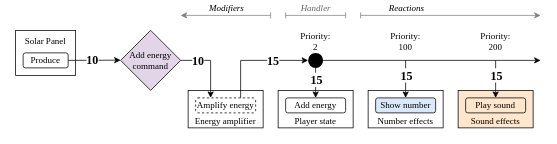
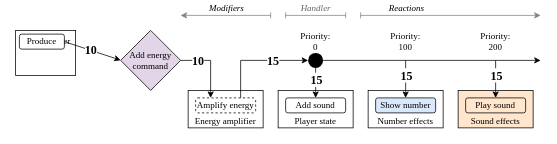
- <mxCell id="3" value="Solar Panel" style="rounded=0;whiteSpace=wrap;html=1;fontFamily=&quot;Latin Modern Regular 12&quot;;verticalAlign=top;" vertex="1" parent="1"><mxGeometry x="20" y="40" width="80" height="60" as="geometry" /></mxCell>
+ <mxCell id="3" value="Solar Handler" style="rounded=0;whiteSpace=wrap;html=1;fontFamily=&quot;Latin Modern Regular 12&quot;;verticalAlign=top;" vertex="1" parent="1"><mxGeometry x="20" y="40" width="80" height="60" as="geometry" /></mxCell>
- <mxCell id="12" value="Priority:&lt;br&gt;2" style="text;html=1;align=center;verticalAlign=middle;whiteSpace=wrap;rounded=0;fontFamily=&quot;Latin Modern Regular 12&quot;;" vertex="1" parent="1"><mxGeometry x="390" y="40" width="60" height="30" as="geometry" /></mxCell>
+ <mxCell id="12" value="Priority:&lt;br&gt;0" style="text;html=1;align=center;verticalAlign=middle;whiteSpace=wrap;rounded=0;fontFamily=&quot;Latin Modern Regular 12&quot;;" vertex="1" parent="1"><mxGeometry x="390" y="40" width="60" height="30" as="geometry" /></mxCell>
- <mxCell id="7" value="Produce" style="rounded=1;whiteSpace=wrap;html=1;fontFamily=&quot;Latin Modern Regular 12&quot;;" vertex="1" parent="1"><mxGeometry x="30" y="70" width="60" height="20" as="geometry" /></mxCell>
+ <mxCell id="7" value="Produce" style="rounded=1;whiteSpace=wrap;html=1;fontFamily=&quot;Latin Modern Regular 12&quot;;" vertex="1" parent="1"><mxGeometry x="25" y="45" width="60" height="20" as="geometry" /></mxCell>
- <mxCell id="16" value="Add energy" style="rounded=1;whiteSpace=wrap;html=1;fontFamily=&quot;Latin Modern Regular 12&quot;;" vertex="1" parent="1"><mxGeometry x="380" y="130" width="80" height="20" as="geometry" /></mxCell>
+ <mxCell id="16" value="Add sound" style="rounded=1;whiteSpace=wrap;html=1;fontFamily=&quot;Latin Modern Regular 12&quot;;" vertex="1" parent="1"><mxGeometry x="380" y="130" width="80" height="20" as="geometry" /></mxCell>
